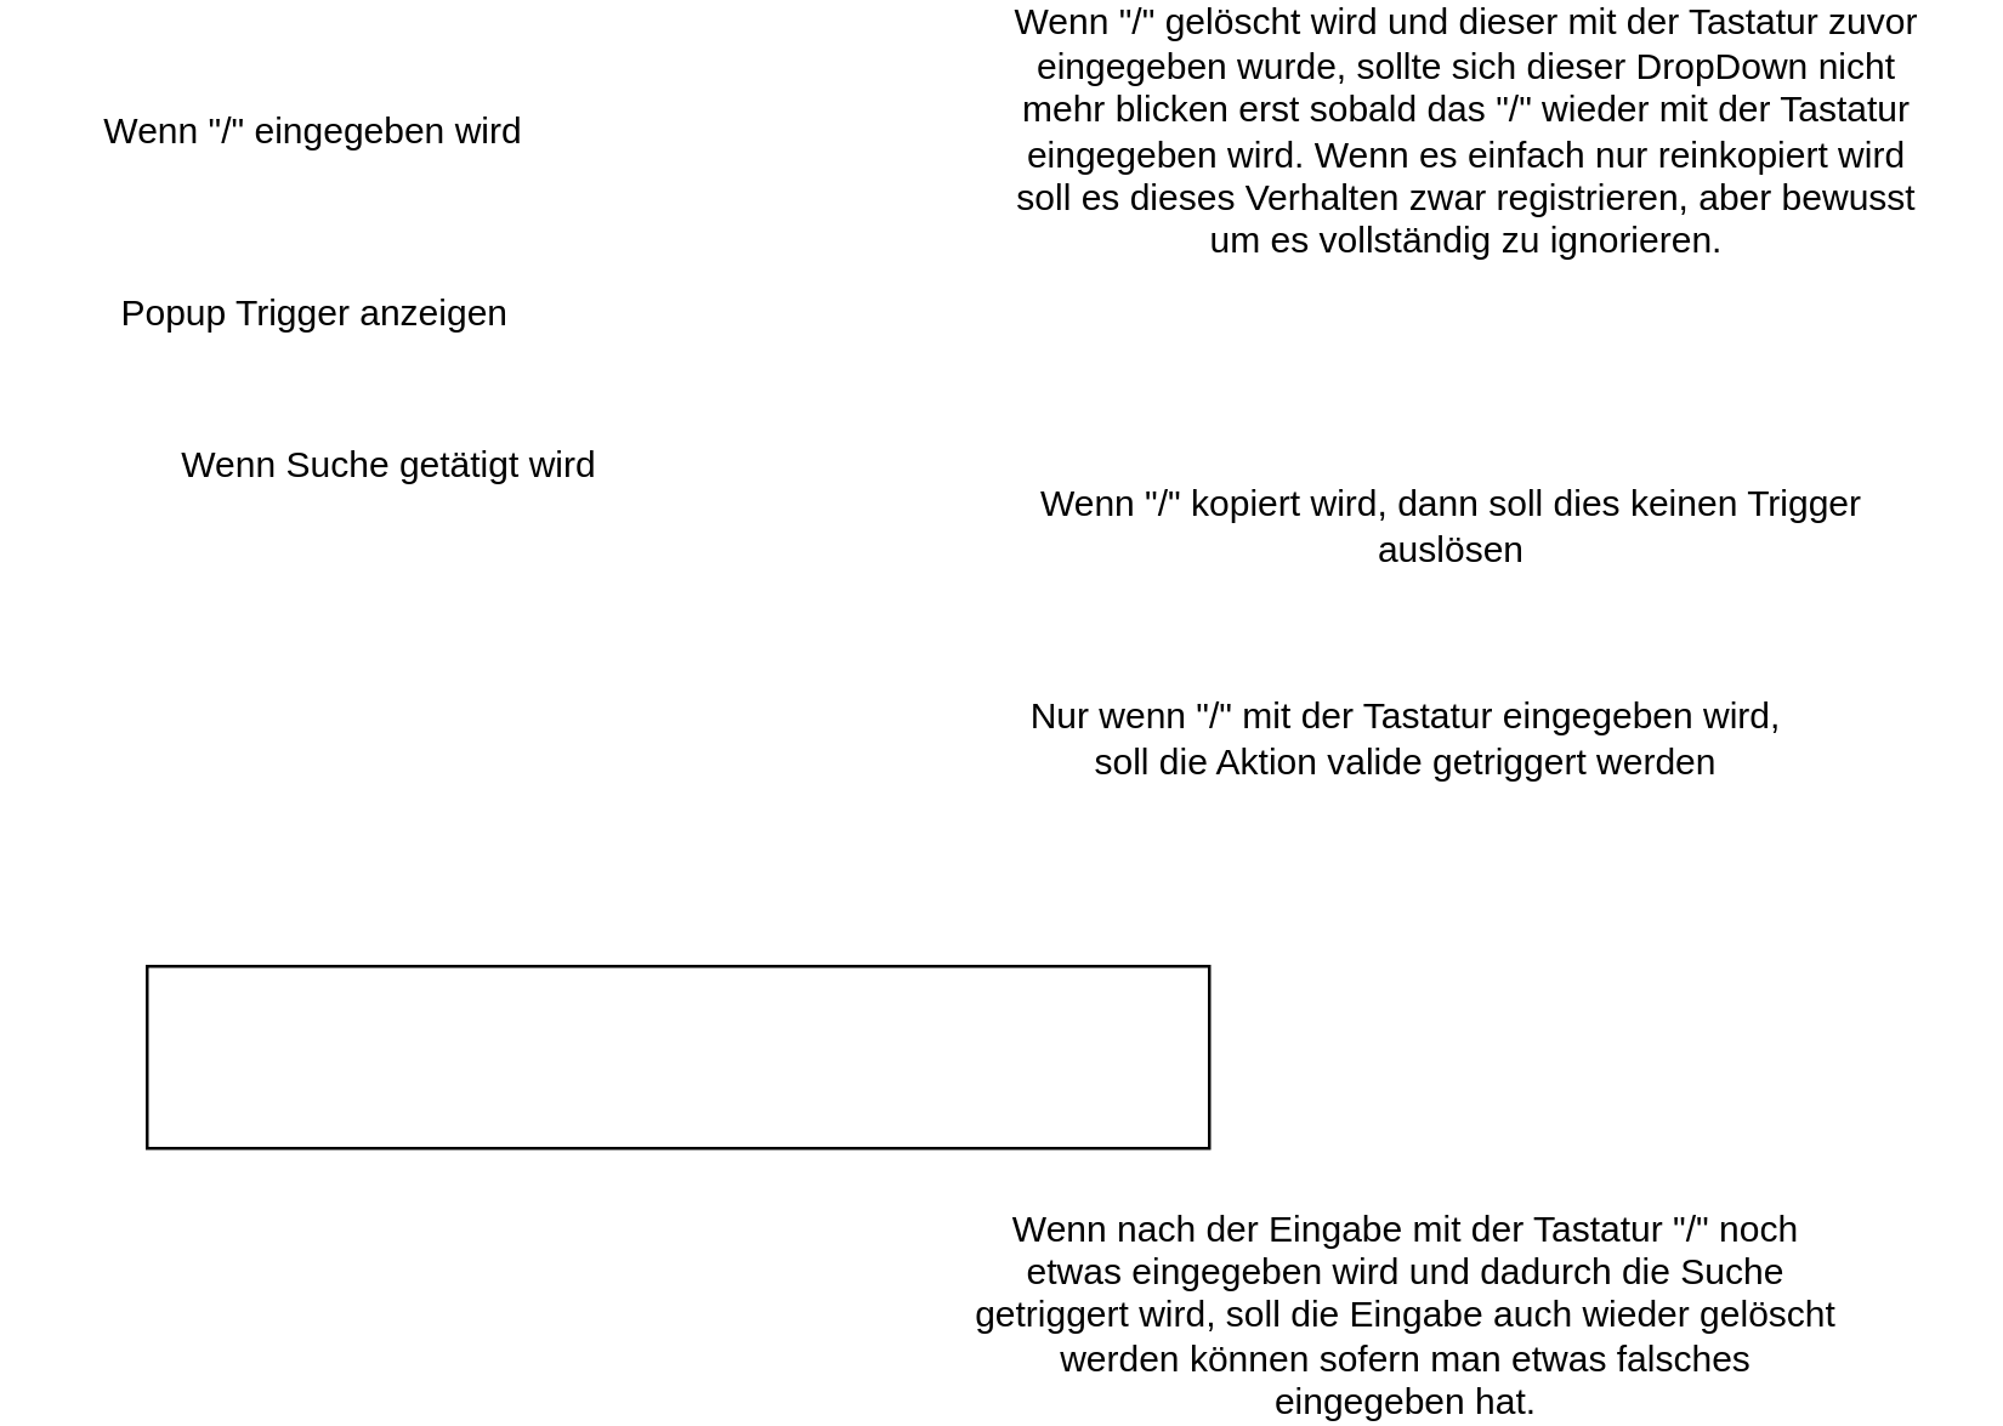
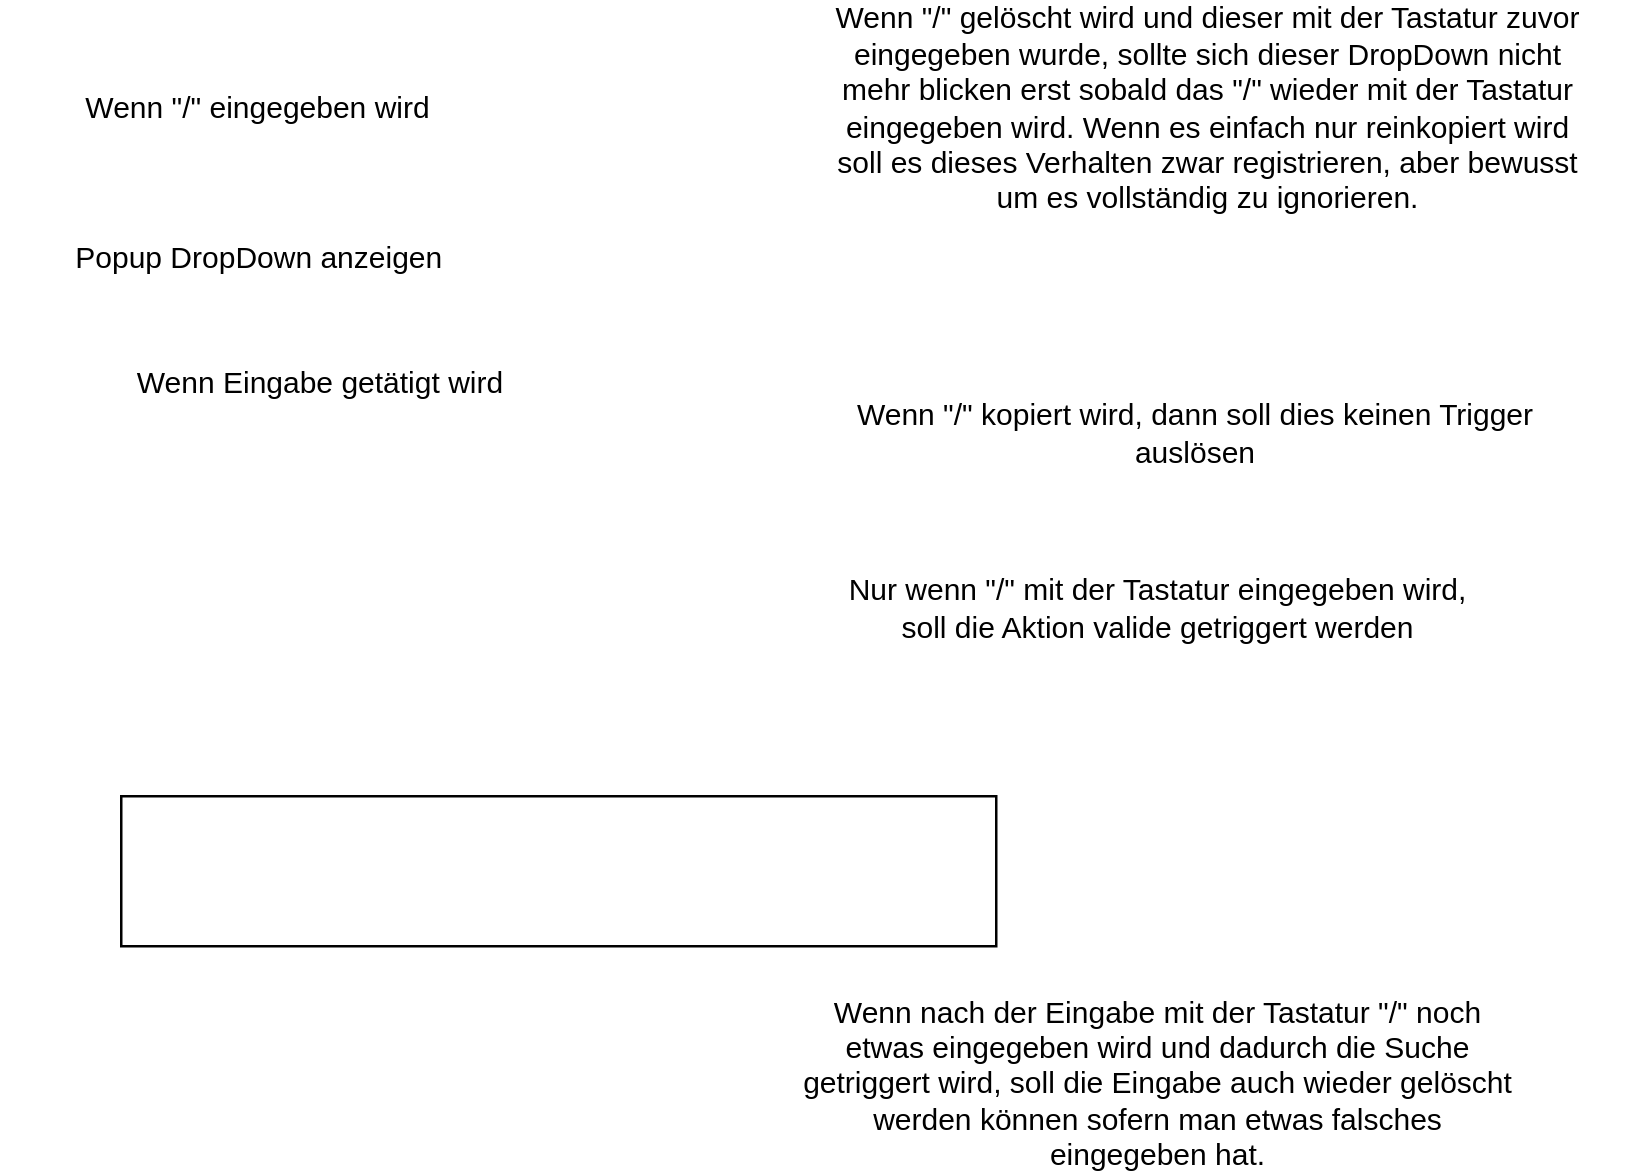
- <mxCell id="4" value="Popup Trigger anzeigen" style="text;html=1;align=center;verticalAlign=middle;whiteSpace=wrap;rounded=0;" vertex="1" parent="1"><mxGeometry x="20.5" y="80" width="165" height="30" as="geometry" /></mxCell>
+ <mxCell id="4" value="Popup DropDown anzeigen" style="text;html=1;align=center;verticalAlign=middle;whiteSpace=wrap;rounded=0;" vertex="1" parent="1"><mxGeometry x="20.5" y="80" width="165" height="30" as="geometry" /></mxCell>
- <mxCell id="5" value="Wenn Suche getätigt wird" style="text;html=1;align=center;verticalAlign=middle;whiteSpace=wrap;rounded=0;" vertex="1" parent="1"><mxGeometry x="38" y="130" width="180" height="30" as="geometry" /></mxCell>
+ <mxCell id="5" value="Wenn Eingabe getätigt wird" style="text;html=1;align=center;verticalAlign=middle;whiteSpace=wrap;rounded=0;" vertex="1" parent="1"><mxGeometry x="38" y="130" width="180" height="30" as="geometry" /></mxCell>
